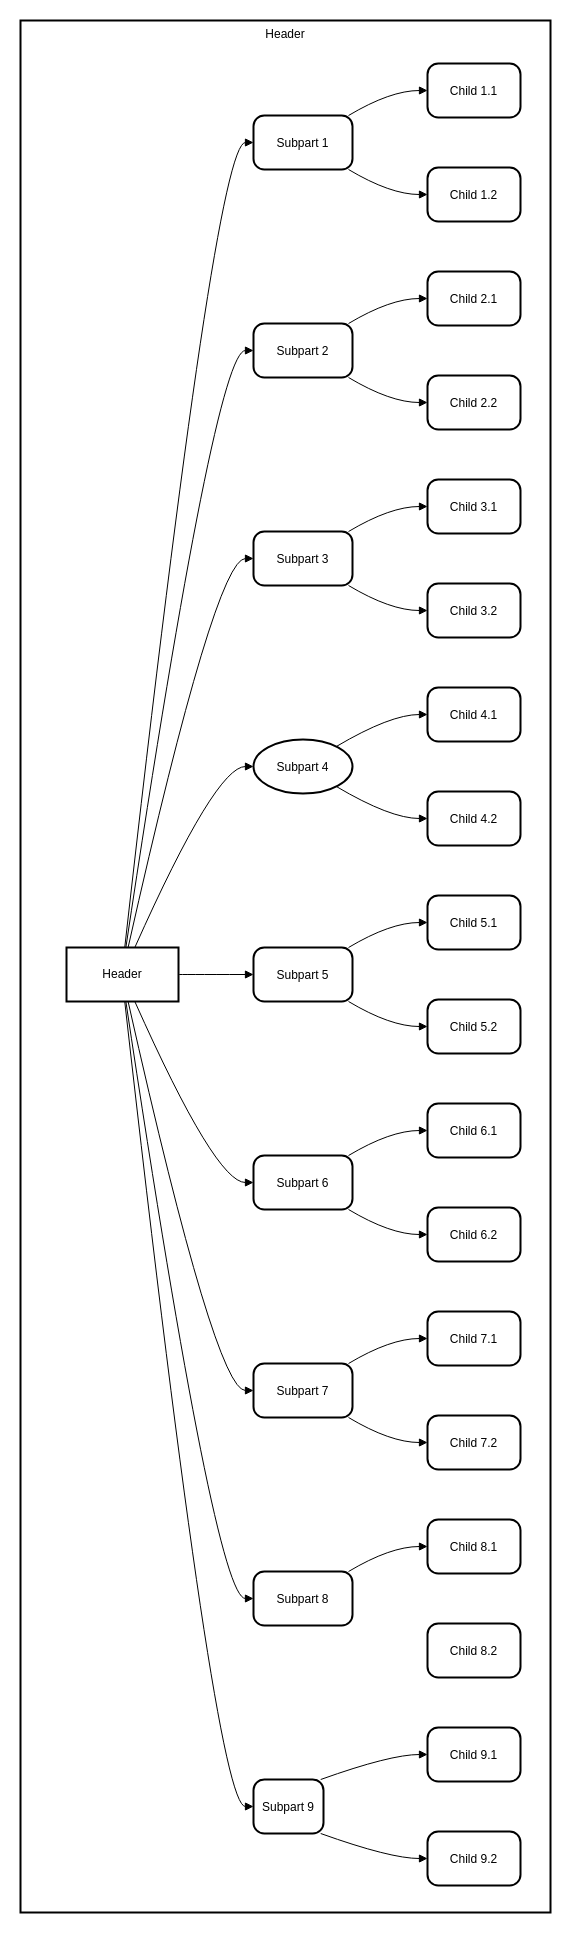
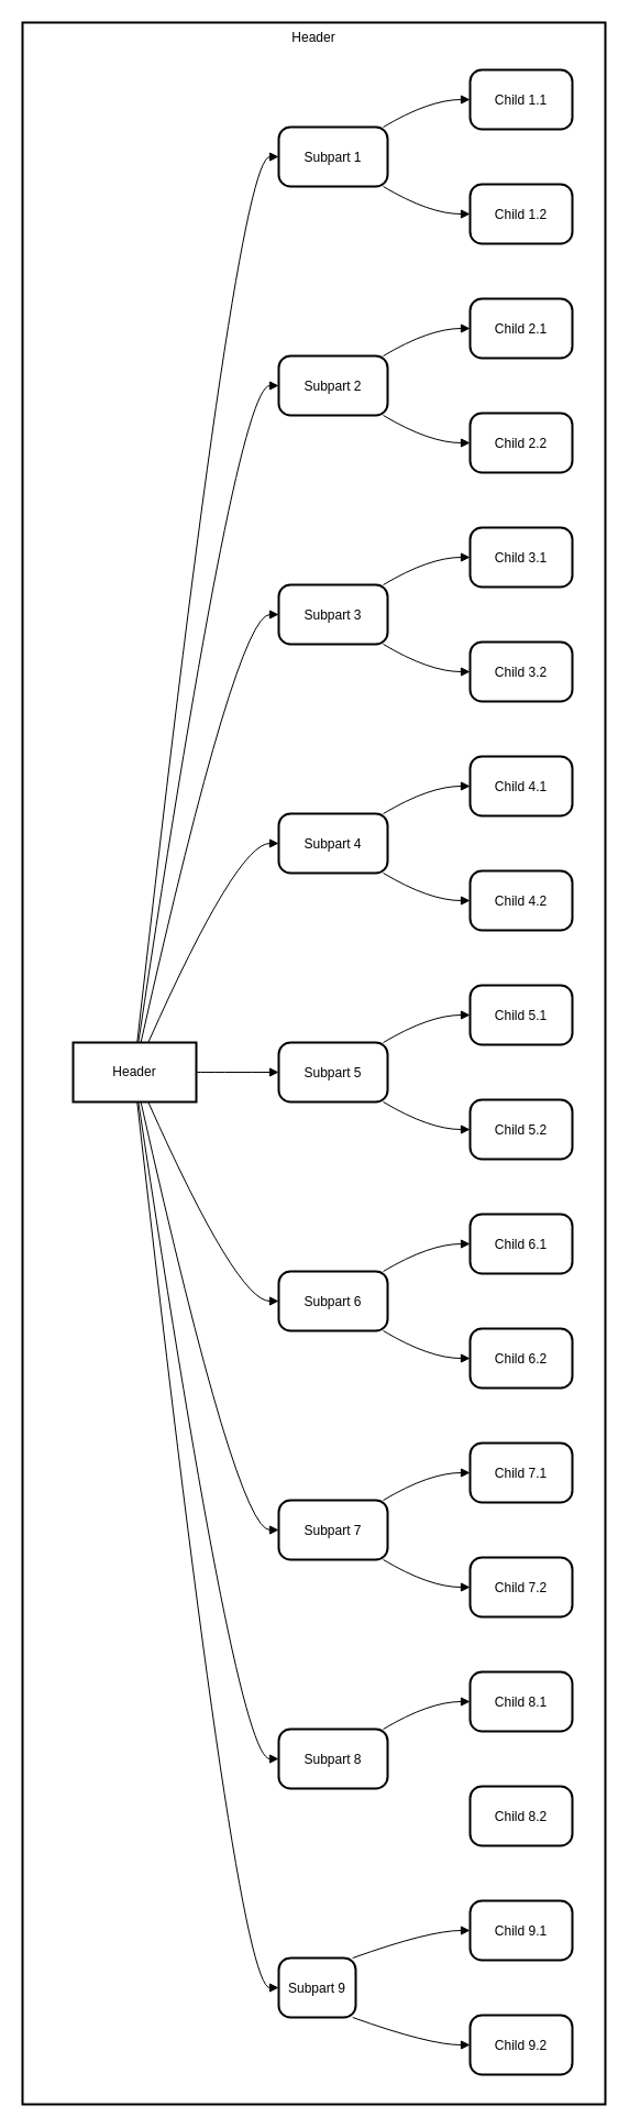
- <mxCell id="13" value="Subpart 4" style="ellipse;arcSize=20;strokeWidth=2;" vertex="1" parent="2"><mxGeometry x="233" y="719" width="99" height="54" as="geometry" /></mxCell>
+ <mxCell id="13" value="Subpart 4" style="rounded=1;arcSize=20;strokeWidth=2" vertex="1" parent="2"><mxGeometry x="233" y="719" width="99" height="54" as="geometry" /></mxCell>
